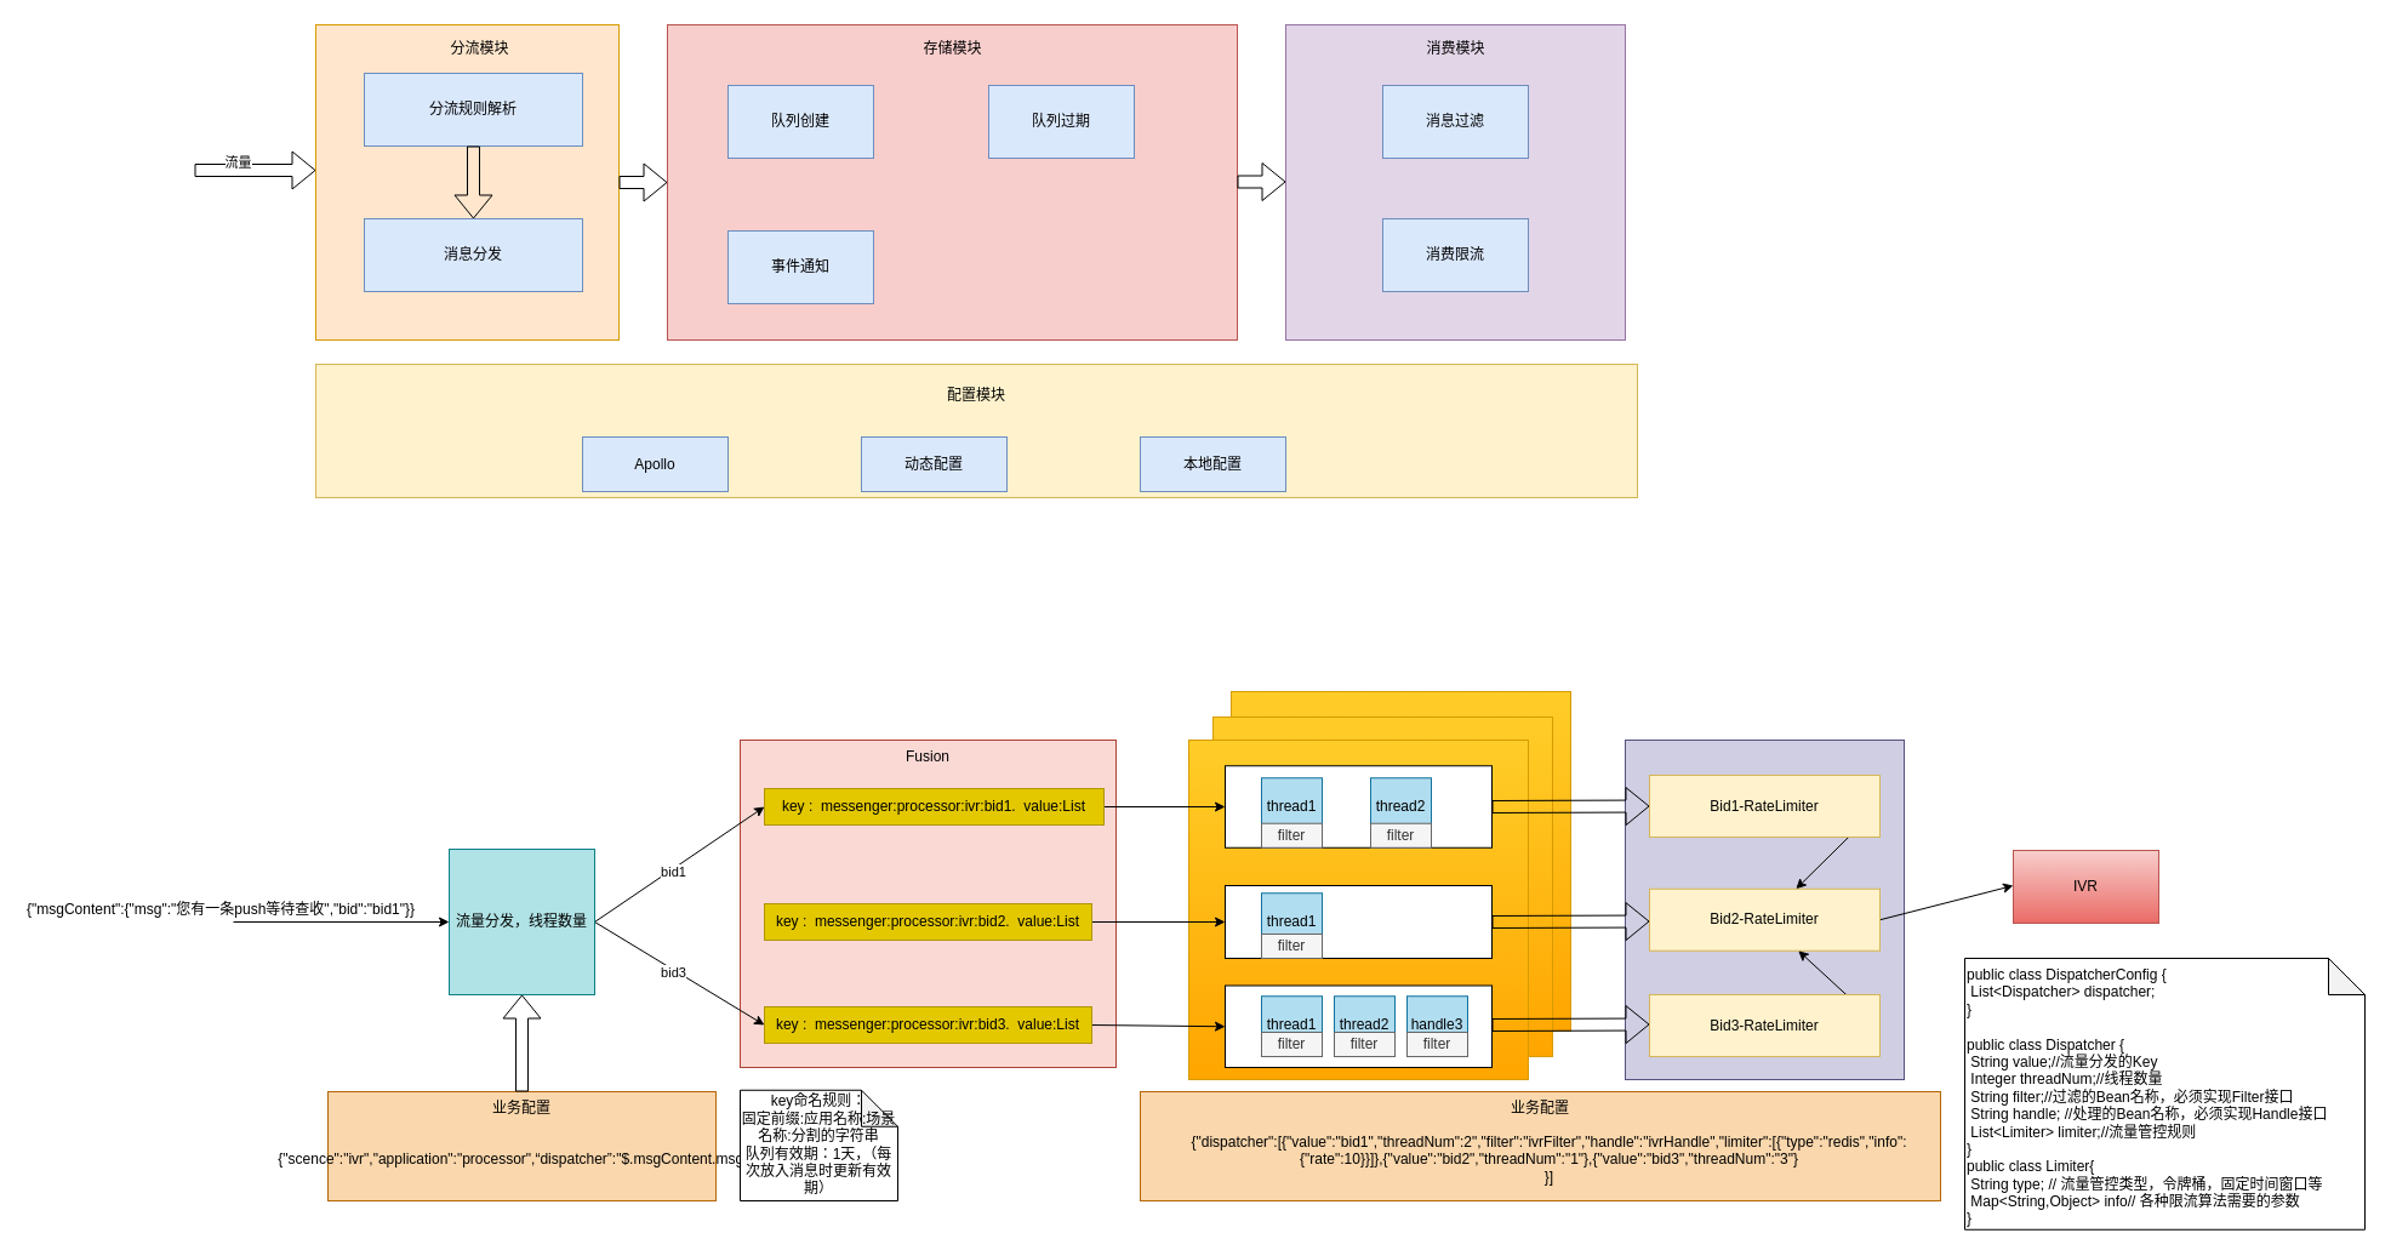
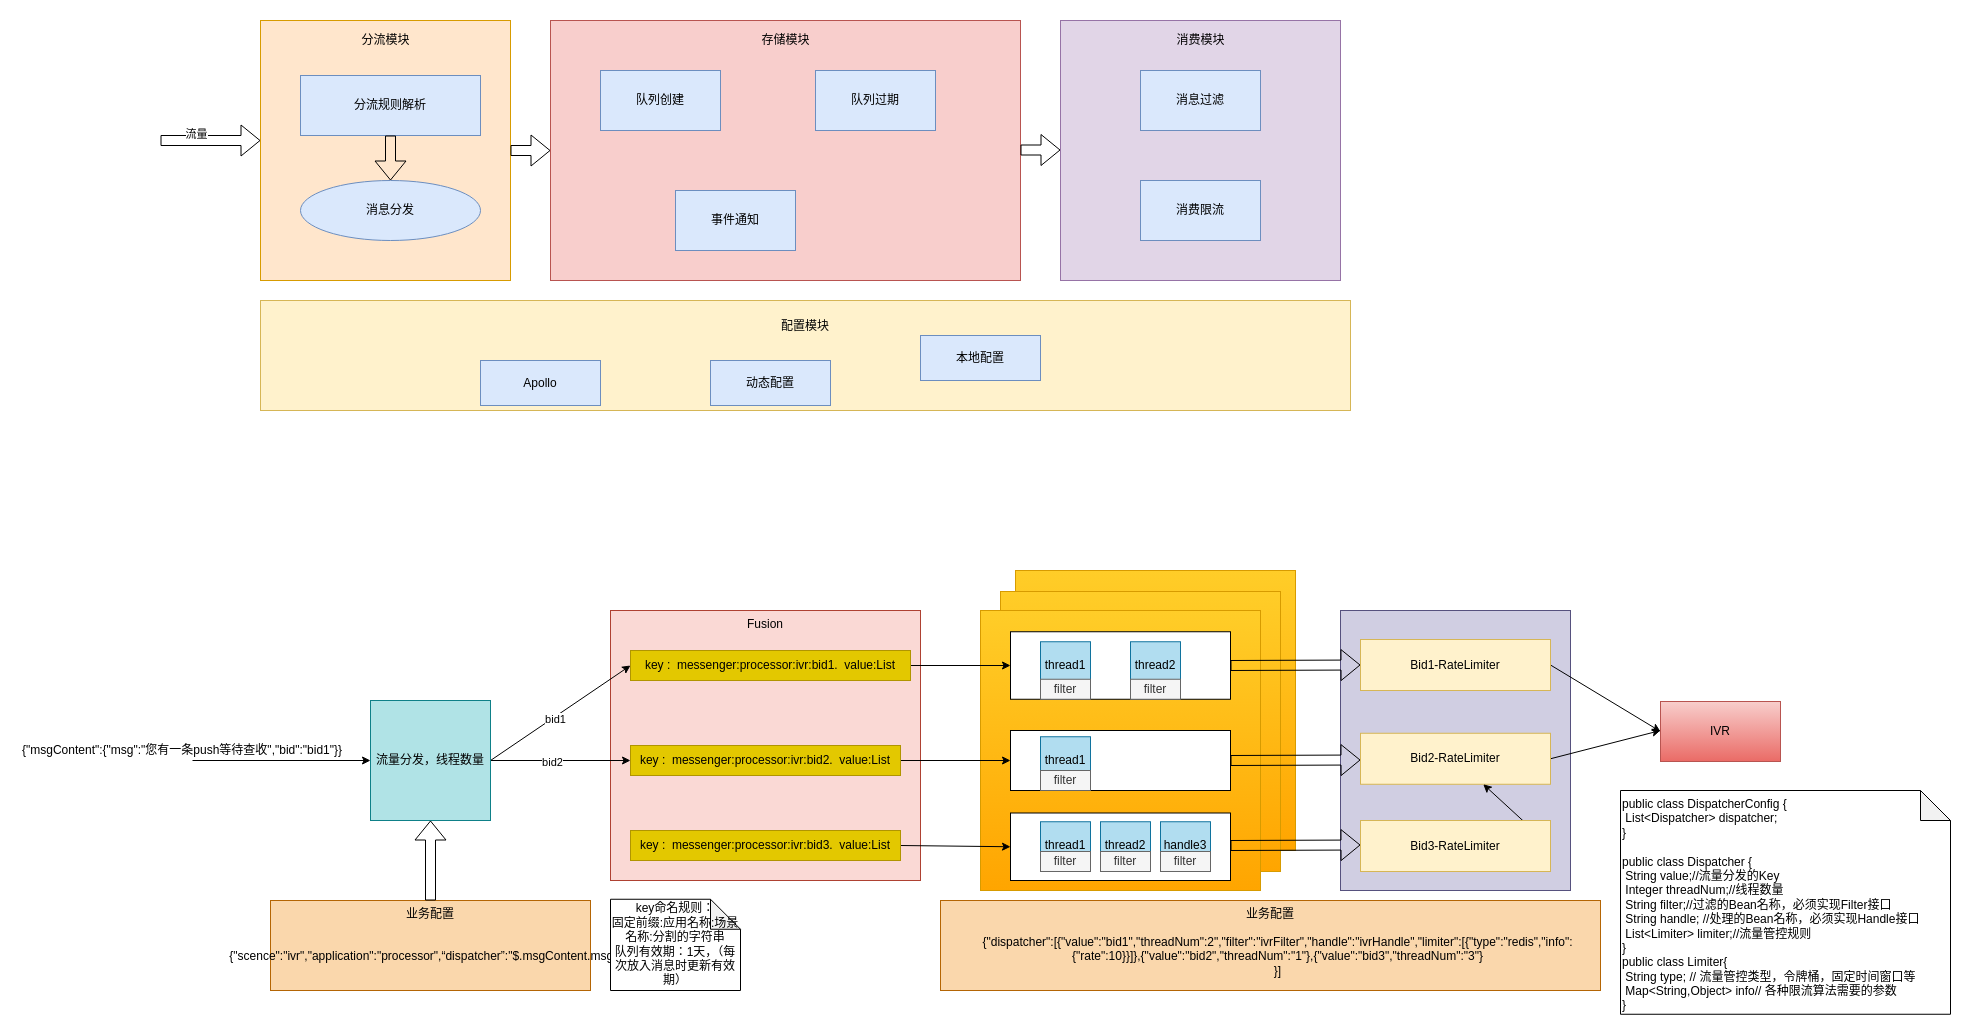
- <mxCell id="15" value="分流模块" style="text;html=1;align=center;verticalAlign=middle;resizable=0;points=[];autosize=1;strokeColor=none;fillColor=none;" vertex="1" parent="13"><mxGeometry x="105" y="10" width="60" height="20" as="geometry" /></mxCell>
+ <mxCell id="15" value="分流模块" style="text;html=1;align=center;verticalAlign=middle;resizable=0;points=[];autosize=1;strokeColor=none;fillColor=none;" vertex="1" parent="13"><mxGeometry x="95" y="10" width="60" height="20" as="geometry" /></mxCell>
- <mxCell id="16" value="分流规则解析" style="rounded=0;whiteSpace=wrap;html=1;fillColor=#dae8fc;strokeColor=#6c8ebf;" vertex="1" parent="13"><mxGeometry x="40" y="40" width="180" height="60" as="geometry" /></mxCell>
+ <mxCell id="16" value="分流规则解析" style="rounded=0;whiteSpace=wrap;html=1;fillColor=#dae8fc;strokeColor=#6c8ebf;" vertex="1" parent="13"><mxGeometry x="40" y="55" width="180" height="60" as="geometry" /></mxCell>
- <mxCell id="17" value="消息分发" style="rounded=0;whiteSpace=wrap;html=1;fillColor=#dae8fc;strokeColor=#6c8ebf;" vertex="1" parent="13"><mxGeometry x="40" y="160" width="180" height="60" as="geometry" /></mxCell>
+ <mxCell id="17" value="消息分发" style="ellipse;whiteSpace=wrap;html=1;fillColor=#dae8fc;strokeColor=#6c8ebf;" vertex="1" parent="13"><mxGeometry x="40" y="160" width="180" height="60" as="geometry" /></mxCell>
- <mxCell id="10" value="事件通知" style="rounded=0;whiteSpace=wrap;html=1;fillColor=#dae8fc;strokeColor=#6c8ebf;" vertex="1" parent="5"><mxGeometry x="50" y="170" width="120" height="60" as="geometry" /></mxCell>
+ <mxCell id="10" value="事件通知" style="rounded=0;whiteSpace=wrap;html=1;fillColor=#dae8fc;strokeColor=#6c8ebf;" vertex="1" parent="5"><mxGeometry x="125" y="170" width="120" height="60" as="geometry" /></mxCell>
- <mxCell id="22" value="本地配置" style="rounded=0;whiteSpace=wrap;html=1;fillColor=#dae8fc;strokeColor=#6c8ebf;" vertex="1" parent="1"><mxGeometry x="940" y="360" width="120" height="45" as="geometry" /></mxCell>
+ <mxCell id="22" value="本地配置" style="rounded=0;whiteSpace=wrap;html=1;fillColor=#dae8fc;strokeColor=#6c8ebf;" vertex="1" parent="1"><mxGeometry x="920" y="335" width="120" height="45" as="geometry" /></mxCell>
- <mxCell id="63" style="edgeStyle=none;rounded=0;orthogonalLoop=1;jettySize=auto;html=1;exitX=1;exitY=0.5;exitDx=0;exitDy=0;" edge="1" parent="1" source="64" target="66"><mxGeometry relative="1" as="geometry" /></mxCell>
+ <mxCell id="63" style="edgeStyle=none;rounded=0;orthogonalLoop=1;jettySize=auto;html=1;exitX=1;exitY=0.5;exitDx=0;exitDy=0;entryX=0;entryY=0.5;entryDx=0;entryDy=0;" edge="1" parent="1" source="64" target="78"><mxGeometry relative="1" as="geometry" /></mxCell>
+ <mxCell id="34" style="edgeStyle=none;rounded=0;orthogonalLoop=1;jettySize=auto;html=1;exitX=1;exitY=0.5;exitDx=0;exitDy=0;entryX=0;entryY=0.5;entryDx=0;entryDy=0;" edge="1" parent="1" source="38" target="42"><mxGeometry relative="1" as="geometry" /></mxCell>
+ <mxCell id="35" value="bid2" style="edgeLabel;html=1;align=center;verticalAlign=middle;resizable=0;points=[];" vertex="1" connectable="0" parent="34"><mxGeometry x="-0.129" y="-1" relative="1" as="geometry"><mxPoint as="offset" /></mxGeometry></mxCell>
- <mxCell id="36" style="edgeStyle=none;rounded=0;orthogonalLoop=1;jettySize=auto;html=1;exitX=1;exitY=0.5;exitDx=0;exitDy=0;entryX=0;entryY=0.5;entryDx=0;entryDy=0;" edge="1" parent="1" source="38" target="44"><mxGeometry relative="1" as="geometry" /></mxCell>
- <mxCell id="37" value="bid3" style="edgeLabel;html=1;align=center;verticalAlign=middle;resizable=0;points=[];" vertex="1" connectable="0" parent="36"><mxGeometry x="-0.077" y="-2" relative="1" as="geometry"><mxPoint x="1" as="offset" /></mxGeometry></mxCell>
